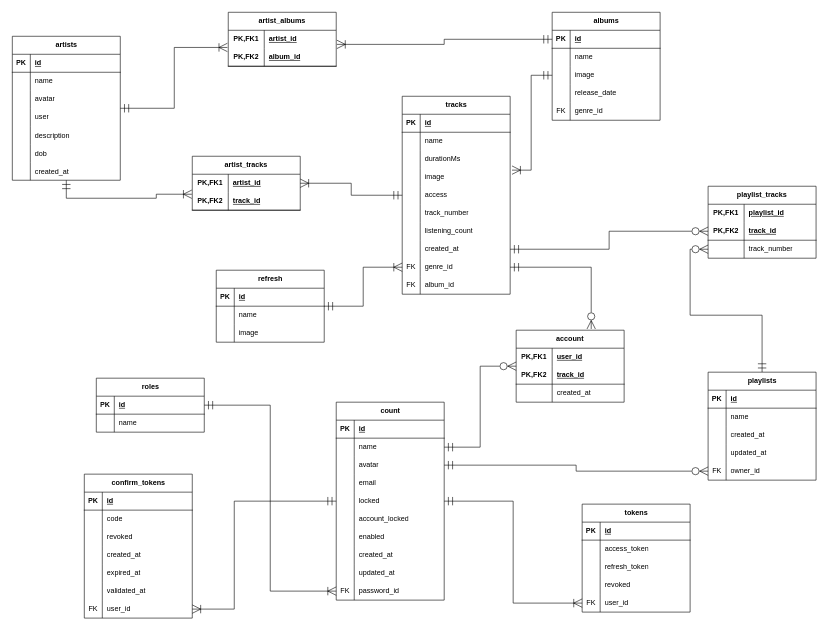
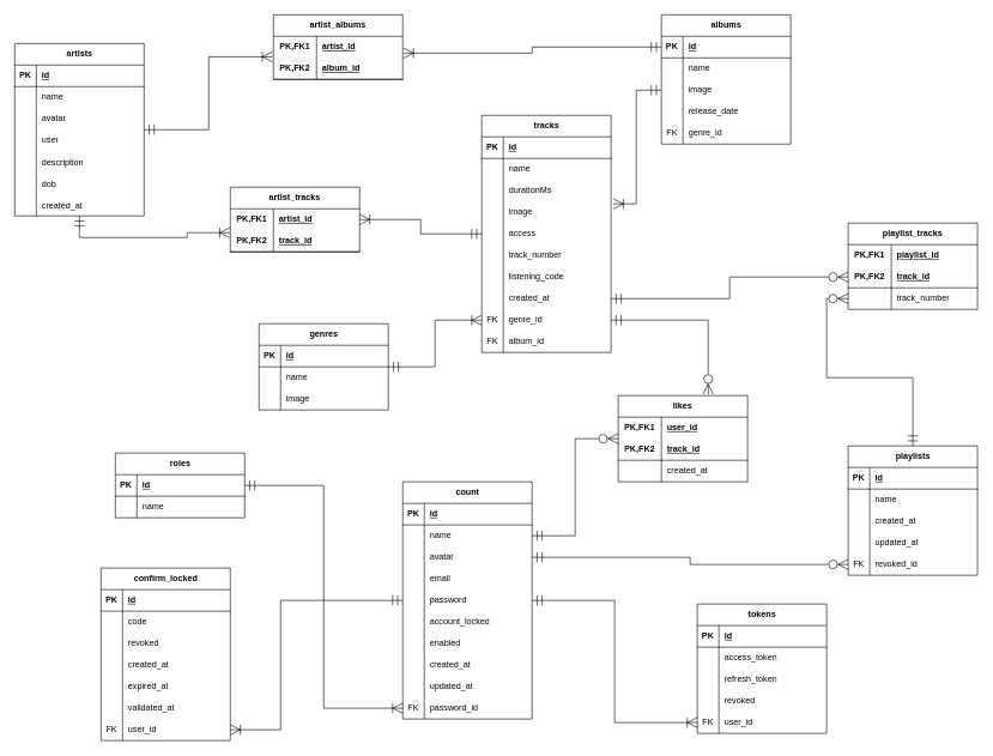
- <mxCell id="73" value="listening_count" style="shape=partialRectangle;connectable=0;fillColor=none;top=0;left=0;bottom=0;right=0;align=left;spacingLeft=6;overflow=hidden;whiteSpace=wrap;html=1;" vertex="1" parent="71"><mxGeometry x="30" width="150" height="30" as="geometry"><mxRectangle width="150" height="30" as="alternateBounds" /></mxGeometry></mxCell>
+ <mxCell id="73" value="listening_code" style="shape=partialRectangle;connectable=0;fillColor=none;top=0;left=0;bottom=0;right=0;align=left;spacingLeft=6;overflow=hidden;whiteSpace=wrap;html=1;" vertex="1" parent="71"><mxGeometry x="30" width="150" height="30" as="geometry"><mxRectangle width="150" height="30" as="alternateBounds" /></mxGeometry></mxCell>
- <mxCell id="3" value="refresh" style="shape=table;startSize=30;container=1;collapsible=1;childLayout=tableLayout;fixedRows=1;rowLines=0;fontStyle=1;align=center;resizeLast=1;html=1;" vertex="1" parent="1"><mxGeometry x="360" y="450" width="180" height="120" as="geometry" /></mxCell>
+ <mxCell id="3" value="genres" style="shape=table;startSize=30;container=1;collapsible=1;childLayout=tableLayout;fixedRows=1;rowLines=0;fontStyle=1;align=center;resizeLast=1;html=1;" vertex="1" parent="1"><mxGeometry x="360" y="450" width="180" height="120" as="geometry" /></mxCell>
- <mxCell id="178" value="account" style="shape=table;startSize=30;container=1;collapsible=1;childLayout=tableLayout;fixedRows=1;rowLines=0;fontStyle=1;align=center;resizeLast=1;html=1;whiteSpace=wrap;" vertex="1" parent="1"><mxGeometry x="860" y="550" width="180" height="120" as="geometry" /></mxCell>
+ <mxCell id="178" value="likes" style="shape=table;startSize=30;container=1;collapsible=1;childLayout=tableLayout;fixedRows=1;rowLines=0;fontStyle=1;align=center;resizeLast=1;html=1;whiteSpace=wrap;" vertex="1" parent="1"><mxGeometry x="860" y="550" width="180" height="120" as="geometry" /></mxCell>
- <mxCell id="177" value="owner_id" style="shape=partialRectangle;connectable=0;fillColor=none;top=0;left=0;bottom=0;right=0;align=left;spacingLeft=6;overflow=hidden;whiteSpace=wrap;html=1;" vertex="1" parent="175"><mxGeometry x="30" width="150" height="30" as="geometry"><mxRectangle width="150" height="30" as="alternateBounds" /></mxGeometry></mxCell>
+ <mxCell id="177" value="revoked_id" style="shape=partialRectangle;connectable=0;fillColor=none;top=0;left=0;bottom=0;right=0;align=left;spacingLeft=6;overflow=hidden;whiteSpace=wrap;html=1;" vertex="1" parent="175"><mxGeometry x="30" width="150" height="30" as="geometry"><mxRectangle width="150" height="30" as="alternateBounds" /></mxGeometry></mxCell>
- <mxCell id="123" value="confirm_tokens" style="shape=table;startSize=30;container=1;collapsible=1;childLayout=tableLayout;fixedRows=1;rowLines=0;fontStyle=1;align=center;resizeLast=1;html=1;" vertex="1" parent="1"><mxGeometry x="140" y="790" width="180" height="240" as="geometry" /></mxCell>
+ <mxCell id="123" value="confirm_locked" style="shape=table;startSize=30;container=1;collapsible=1;childLayout=tableLayout;fixedRows=1;rowLines=0;fontStyle=1;align=center;resizeLast=1;html=1;" vertex="1" parent="1"><mxGeometry x="140" y="790" width="180" height="240" as="geometry" /></mxCell>
- <mxCell id="100" value="locked" style="shape=partialRectangle;connectable=0;fillColor=none;top=0;left=0;bottom=0;right=0;align=left;spacingLeft=6;overflow=hidden;whiteSpace=wrap;html=1;" vertex="1" parent="98"><mxGeometry x="30" width="150" height="30" as="geometry"><mxRectangle width="150" height="30" as="alternateBounds" /></mxGeometry></mxCell>
+ <mxCell id="100" value="password" style="shape=partialRectangle;connectable=0;fillColor=none;top=0;left=0;bottom=0;right=0;align=left;spacingLeft=6;overflow=hidden;whiteSpace=wrap;html=1;" vertex="1" parent="98"><mxGeometry x="30" width="150" height="30" as="geometry"><mxRectangle width="150" height="30" as="alternateBounds" /></mxGeometry></mxCell>
